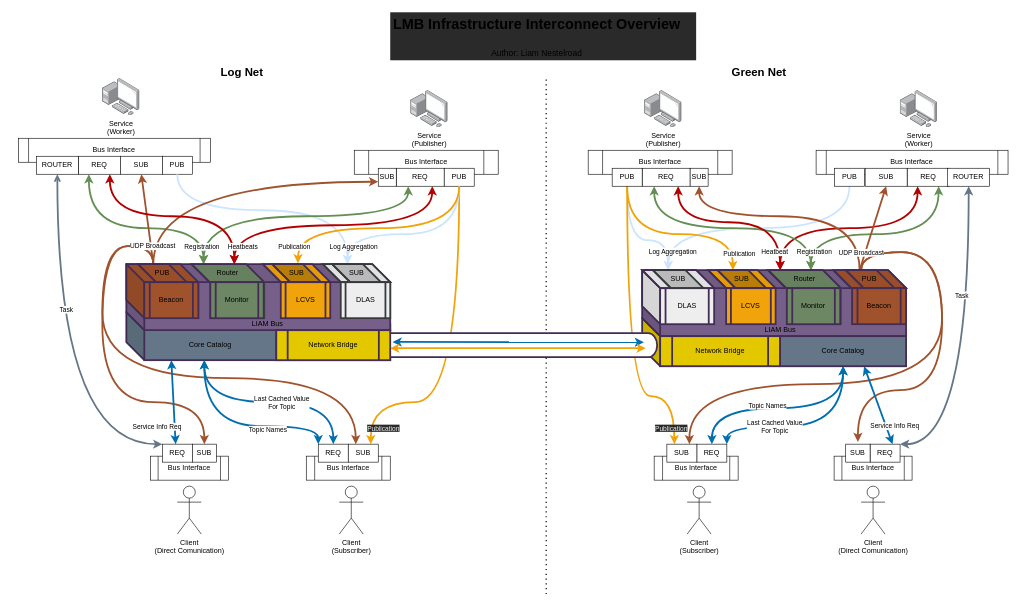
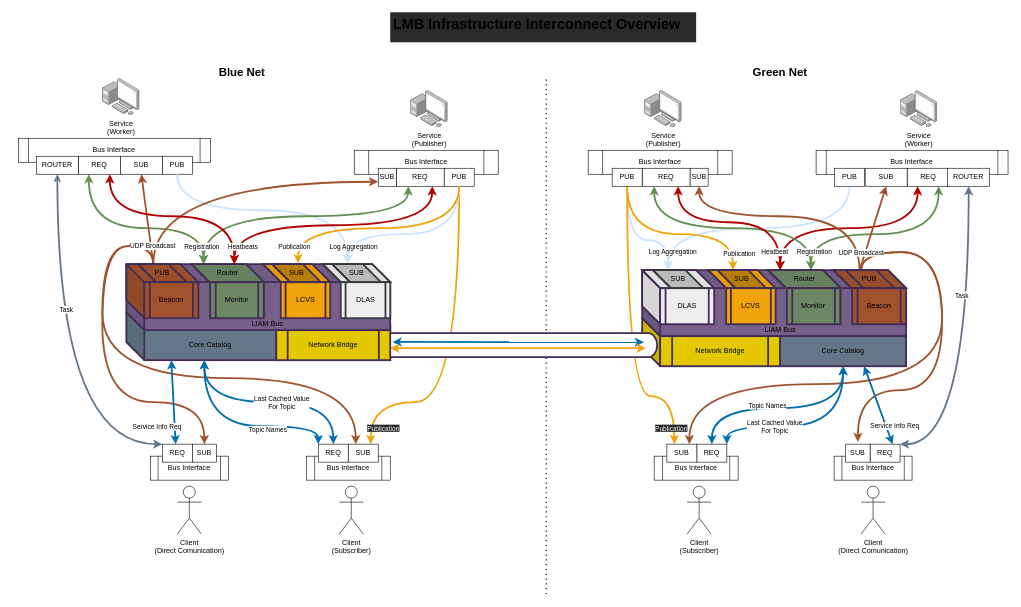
- <mxCell id="20" value="&lt;h1 style=&quot;text-align: center&quot;&gt;LMB Infrastructure Interconnect Overview&lt;/h1&gt;&lt;h1 style=&quot;text-align: center&quot;&gt;&lt;span style=&quot;font-weight: normal&quot;&gt;&lt;font style=&quot;font-size: 14px ; line-height: 100%&quot;&gt;Author: Liam Nestelroad&lt;/font&gt;&lt;/span&gt;&lt;/h1&gt;" style="text;html=1;spacing=5;spacingTop=-20;whiteSpace=wrap;overflow=hidden;rounded=0;fillColor=#2a2a2a;" parent="1" vertex="1"><mxGeometry x="650" y="20" width="510" height="80" as="geometry" /></mxCell>
+ <mxCell id="20" value="&lt;h1 style=&quot;text-align: center&quot;&gt;LMB Infrastructure Interconnect Overview&lt;/h1&gt;&lt;h1 style=&quot;text-align: center&quot;&gt;&lt;span style=&quot;font-weight: normal&quot;&gt;&lt;font style=&quot;font-size: 14px ; line-height: 100%&quot;&gt;Author: Liam Nestelroad&lt;/font&gt;&lt;/span&gt;&lt;/h1&gt;" style="text;html=1;spacing=5;spacingTop=-20;whiteSpace=wrap;overflow=hidden;rounded=0;fillColor=#2a2a2a;" parent="1" vertex="1"><mxGeometry x="650" y="20" width="510" height="50" as="geometry" /></mxCell>
- <mxCell id="89" value="&lt;font style=&quot;font-size: 19px&quot;&gt;&lt;b&gt;Log Net&lt;/b&gt;&lt;/font&gt;" style="text;html=1;strokeColor=none;fillColor=none;align=center;verticalAlign=middle;whiteSpace=wrap;rounded=0;" parent="1" vertex="1"><mxGeometry x="353.12" y="110" width="100" height="20" as="geometry" /></mxCell>
+ <mxCell id="89" value="&lt;font style=&quot;font-size: 19px&quot;&gt;&lt;b&gt;Blue Net&lt;/b&gt;&lt;/font&gt;" style="text;html=1;strokeColor=none;fillColor=none;align=center;verticalAlign=middle;whiteSpace=wrap;rounded=0;" parent="1" vertex="1"><mxGeometry x="353.12" y="110" width="100" height="20" as="geometry" /></mxCell>
- <mxCell id="90" value="&lt;font style=&quot;font-size: 19px&quot;&gt;&lt;b&gt;Green&amp;nbsp;Net&lt;/b&gt;&lt;/font&gt;" style="text;html=1;strokeColor=none;fillColor=none;align=center;verticalAlign=middle;whiteSpace=wrap;rounded=0;" parent="1" vertex="1"><mxGeometry x="1215" y="110" width="100" height="20" as="geometry" /></mxCell>
+ <mxCell id="90" value="&lt;font style=&quot;font-size: 19px&quot;&gt;&lt;b&gt;Green&amp;nbsp;Net&lt;/b&gt;&lt;/font&gt;" style="text;html=1;strokeColor=none;fillColor=none;align=center;verticalAlign=middle;whiteSpace=wrap;rounded=0;" parent="1" vertex="1"><mxGeometry x="1250" y="110" width="100" height="20" as="geometry" /></mxCell>
